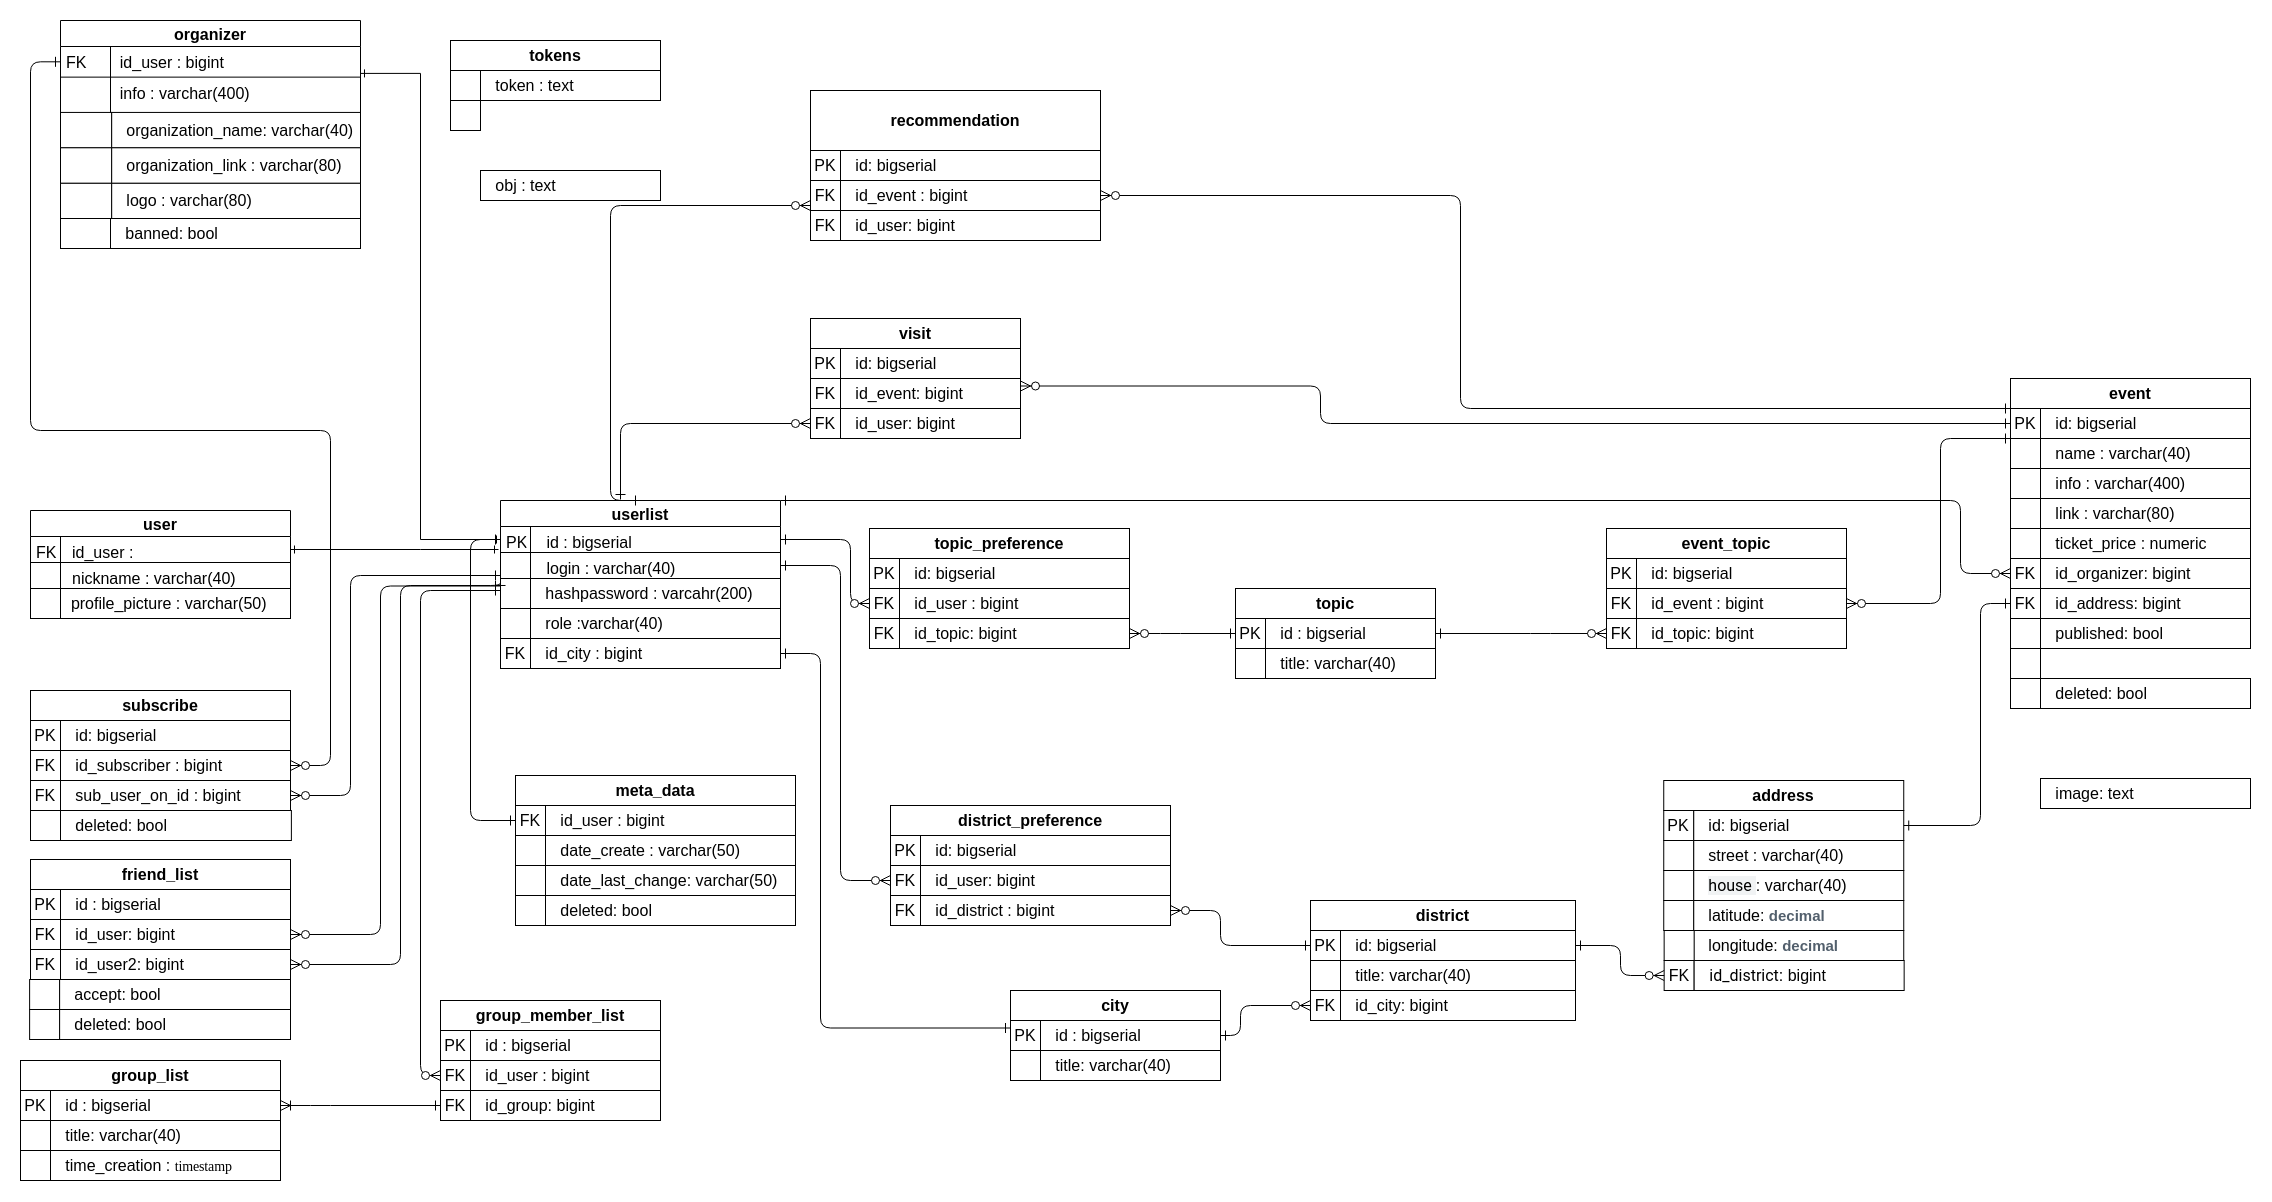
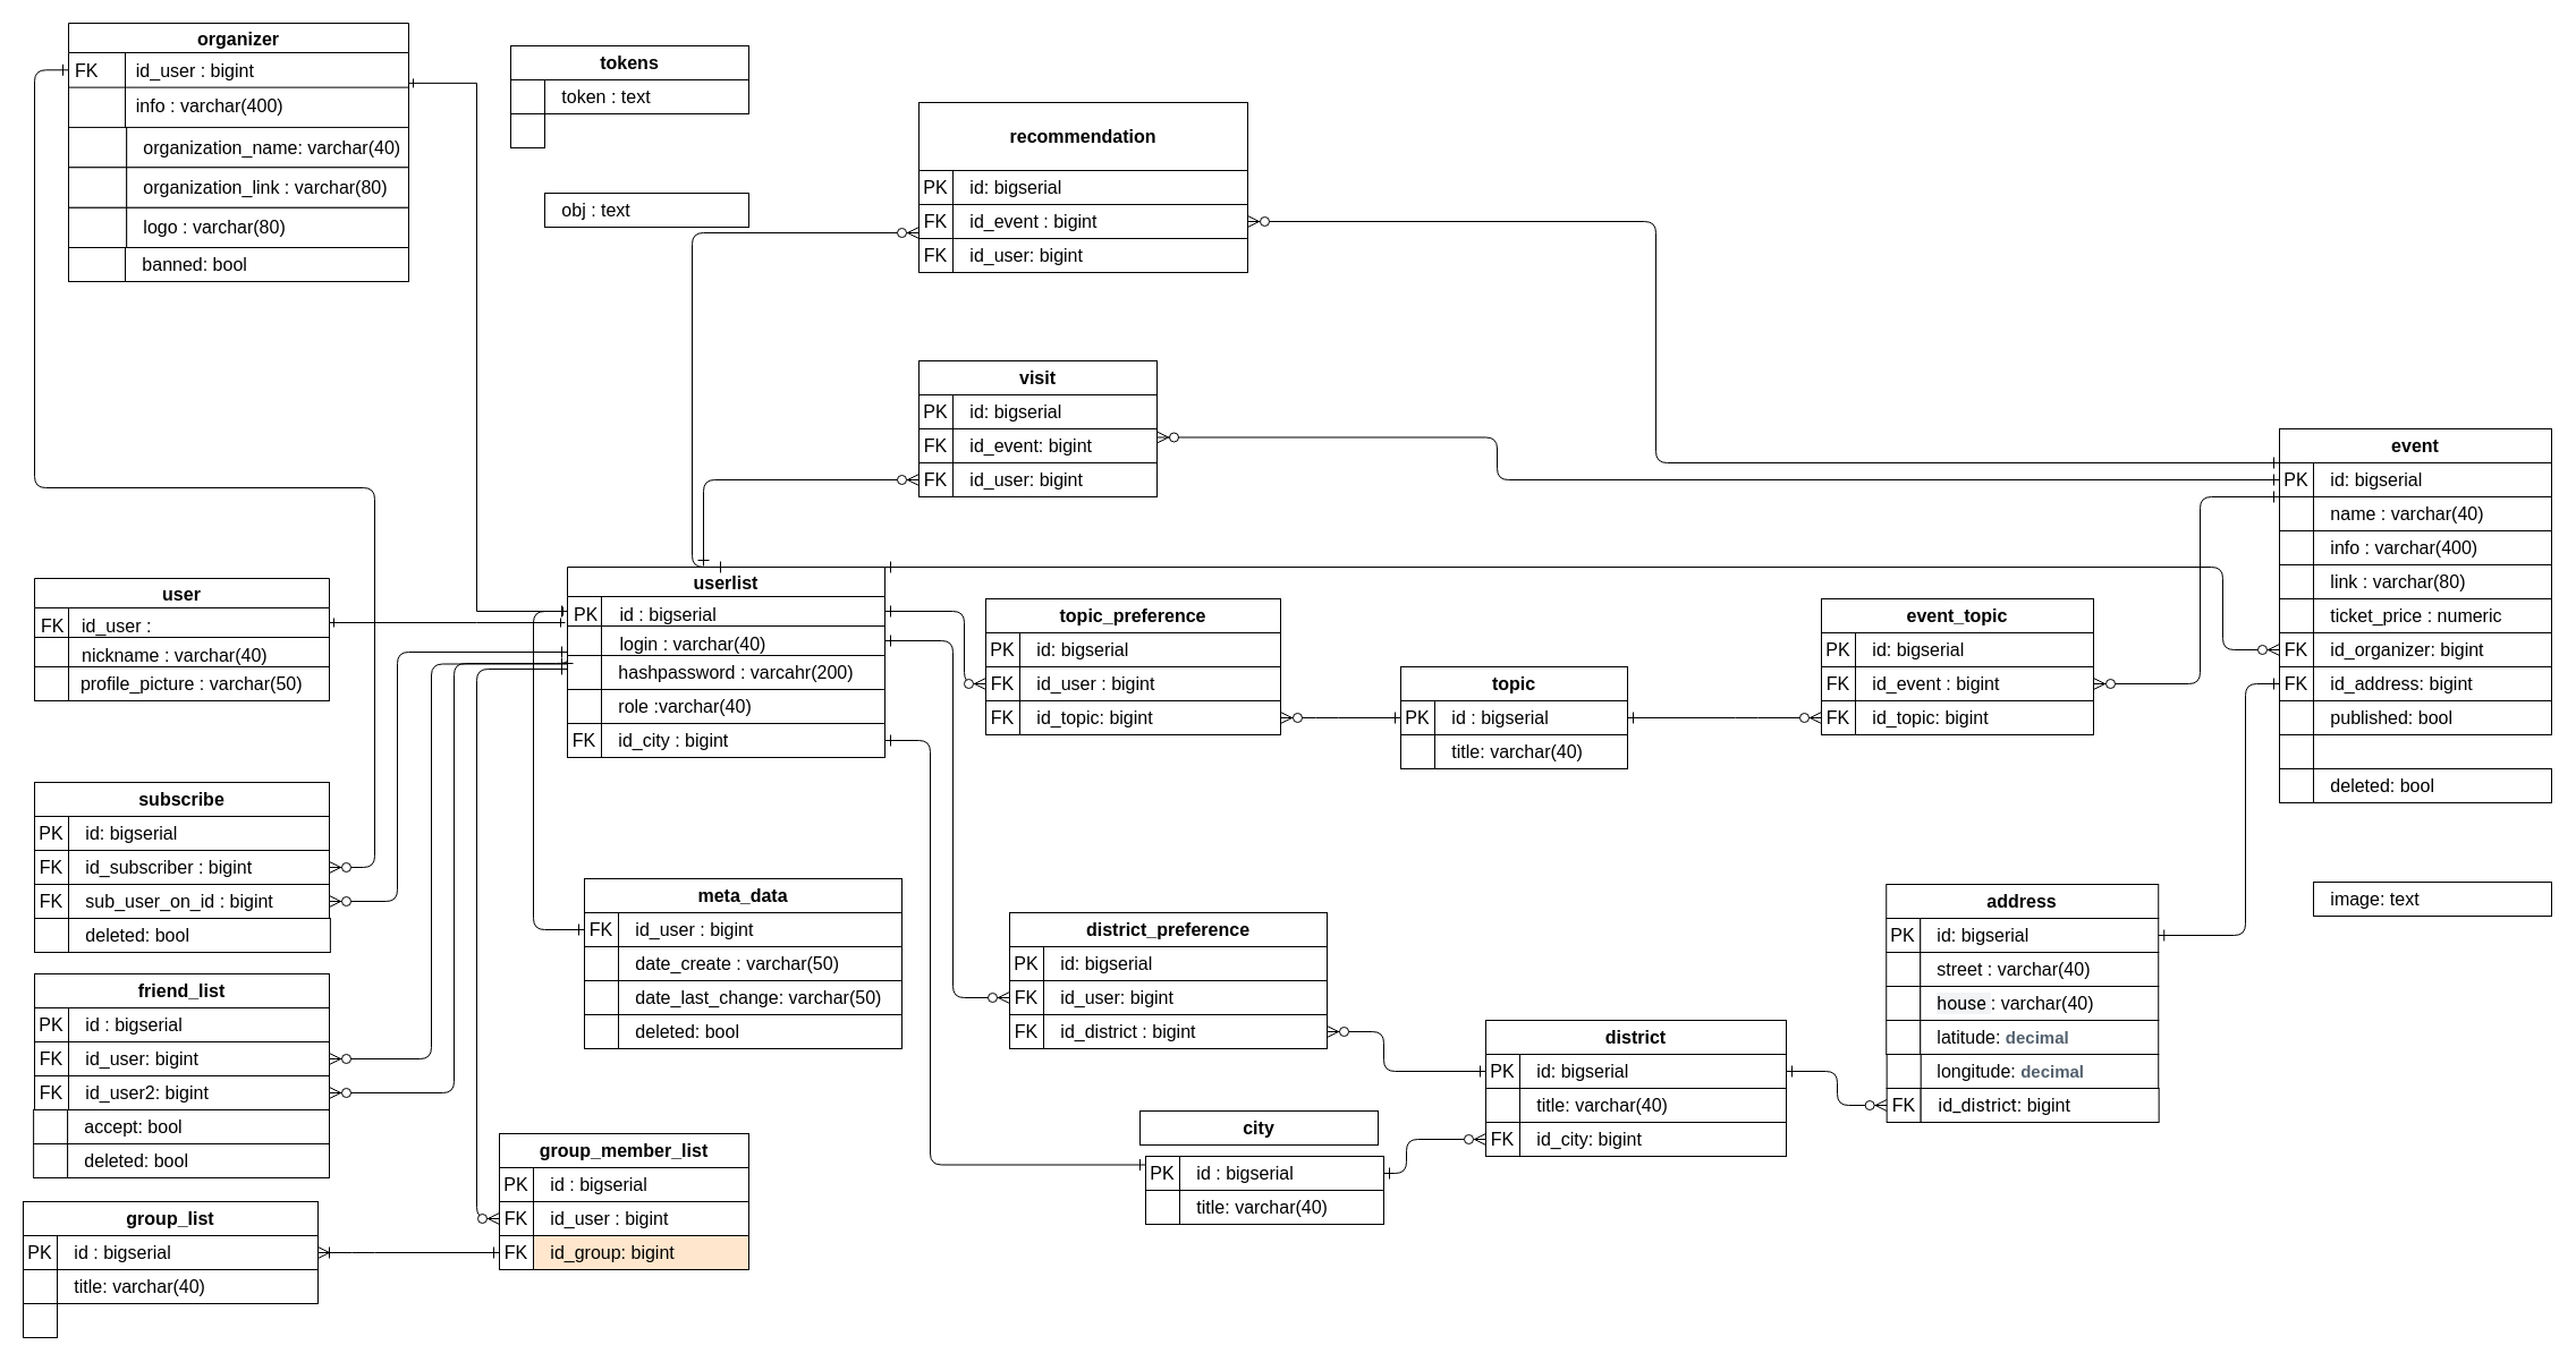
- <mxCell id="54" value="&lt;b style=&quot;font-size: 16px&quot;&gt;city&lt;/b&gt;" style="rounded=0;whiteSpace=wrap;html=1;align=center;fontSize=16;" parent="1" vertex="1"><mxGeometry x="1010" y="990" width="210" height="30" as="geometry" /></mxCell>
+ <mxCell id="54" value="&lt;b style=&quot;font-size: 16px&quot;&gt;city&lt;/b&gt;" style="rounded=0;whiteSpace=wrap;html=1;align=center;fontSize=16;" parent="1" vertex="1"><mxGeometry x="1005" y="980" width="210" height="30" as="geometry" /></mxCell>
- <mxCell id="163" value="&amp;nbsp; &amp;nbsp;id_group:&amp;nbsp;bigint" style="rounded=0;whiteSpace=wrap;html=1;align=left;fontSize=16;" parent="1" vertex="1"><mxGeometry x="470" y="1090" width="190" height="30" as="geometry" /></mxCell>
+ <mxCell id="163" value="&amp;nbsp; &amp;nbsp;id_group:&amp;nbsp;bigint" style="rounded=0;whiteSpace=wrap;html=1;align=left;fontSize=16;fillColor=#ffe6cc;" parent="1" vertex="1"><mxGeometry x="470" y="1090" width="190" height="30" as="geometry" /></mxCell>
- <mxCell id="156" value="&amp;nbsp; &amp;nbsp;time_creation :&amp;nbsp;&lt;span style=&quot;letter-spacing: -0.14px ; background-color: rgb(255 , 255 , 255)&quot;&gt;&lt;font face=&quot;Times New Roman&quot; style=&quot;font-size: 14px&quot;&gt;timestamp&lt;/font&gt;&lt;/span&gt;&lt;span style=&quot;font-family: &amp;#34;lucida grande&amp;#34; , &amp;#34;lucida sans unicode&amp;#34; , &amp;#34;geneva&amp;#34; , &amp;#34;verdana&amp;#34; , sans-serif ; font-size: 14px ; letter-spacing: -0.14px ; background-color: rgb(255 , 255 , 255)&quot;&gt;&amp;nbsp;&lt;/span&gt;" style="rounded=0;whiteSpace=wrap;html=1;align=left;fontSize=16;" parent="1" vertex="1"><mxGeometry x="50" y="1150" width="230" height="30" as="geometry" /></mxCell>
